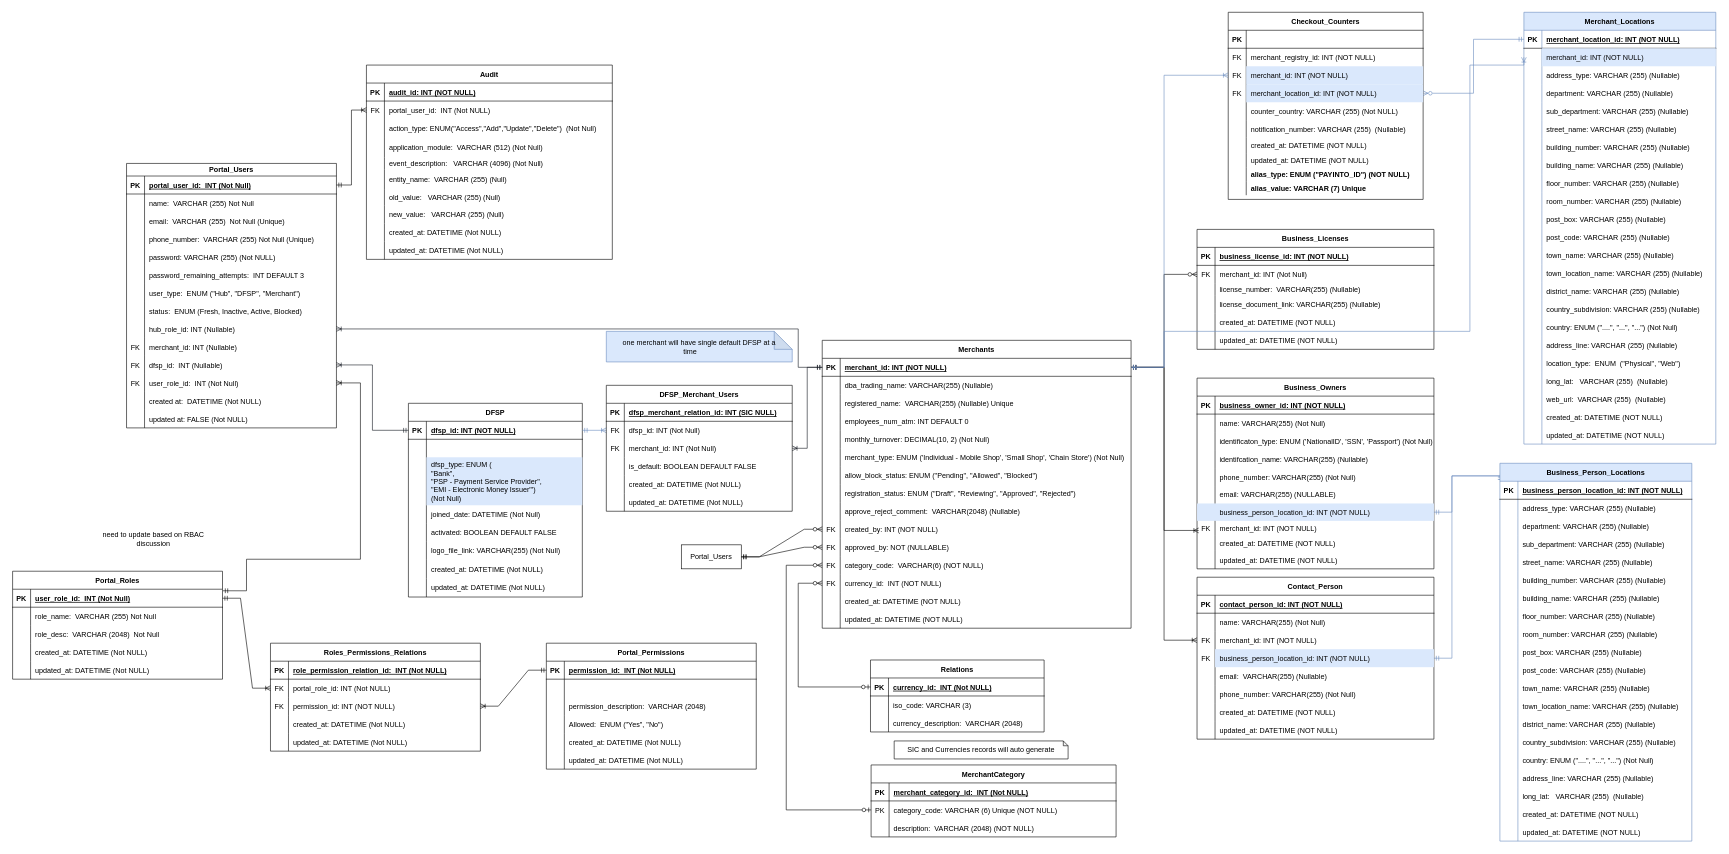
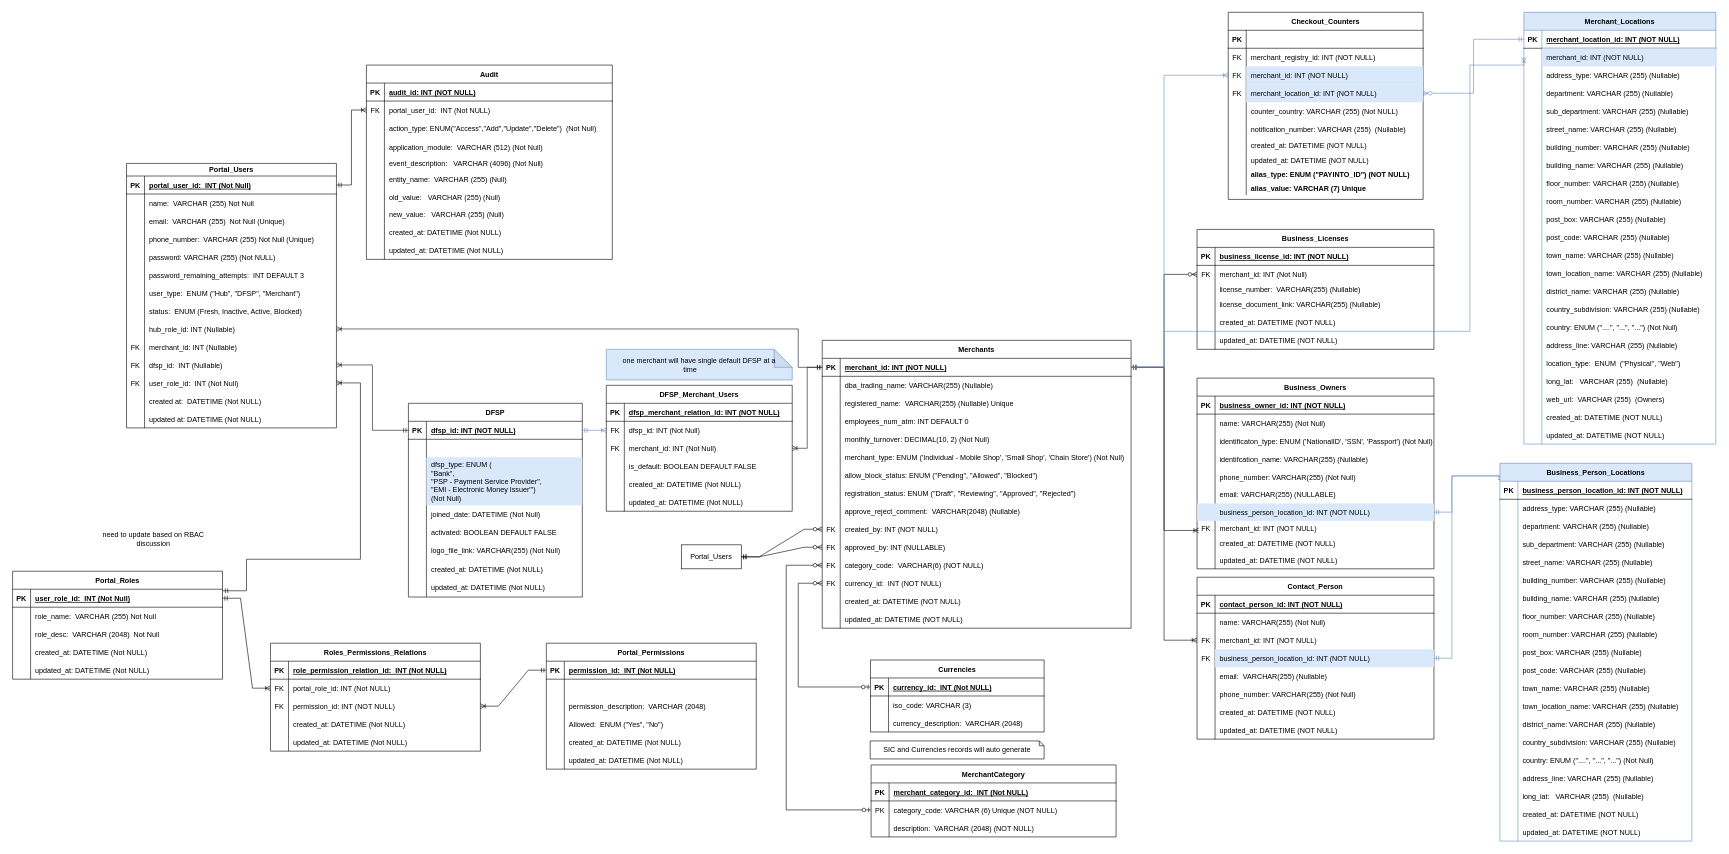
- <mxCell id="405" value="one merchant will have single default DFSP at a time&amp;nbsp;&amp;nbsp;&amp;nbsp;&amp;nbsp;&amp;nbsp;&amp;nbsp;&amp;nbsp;&amp;nbsp;&amp;nbsp; " style="shape=note;whiteSpace=wrap;html=1;backgroundOutline=1;darkOpacity=0.05;fillColor=#dae8fc;strokeColor=#6c8ebf;" parent="1" vertex="1"><mxGeometry x="1010" y="552" width="310" height="51" as="geometry" /></mxCell>
+ <mxCell id="405" value="one merchant will have single default DFSP at a time&amp;nbsp;&amp;nbsp;&amp;nbsp;&amp;nbsp;&amp;nbsp;&amp;nbsp;&amp;nbsp;&amp;nbsp;&amp;nbsp; " style="shape=note;whiteSpace=wrap;html=1;backgroundOutline=1;darkOpacity=0.05;fillColor=#dae8fc;strokeColor=#6c8ebf;" parent="1" vertex="1"><mxGeometry x="1010" y="582" width="310" height="51" as="geometry" /></mxCell>
- <mxCell id="325" value="web_url:  VARCHAR (255)  (Nullable)" style="shape=partialRectangle;overflow=hidden;connectable=0;fillColor=none;top=0;left=0;bottom=0;right=0;align=left;spacingLeft=6;" parent="323" vertex="1"><mxGeometry x="30" width="290" height="30" as="geometry"><mxRectangle width="290" height="30" as="alternateBounds" /></mxGeometry></mxCell>
+ <mxCell id="325" value="web_url:  VARCHAR (255)  (Owners)" style="shape=partialRectangle;overflow=hidden;connectable=0;fillColor=none;top=0;left=0;bottom=0;right=0;align=left;spacingLeft=6;" parent="323" vertex="1"><mxGeometry x="30" width="290" height="30" as="geometry"><mxRectangle width="290" height="30" as="alternateBounds" /></mxGeometry></mxCell>
- <mxCell id="369" value="dfsp_merchant_relation_id: INT (SIC NULL) " style="shape=partialRectangle;overflow=hidden;connectable=0;fillColor=none;top=0;left=0;bottom=0;right=0;align=left;spacingLeft=6;fontStyle=5;" parent="367" vertex="1"><mxGeometry x="30" width="280" height="30" as="geometry"><mxRectangle width="280" height="30" as="alternateBounds" /></mxGeometry></mxCell>
+ <mxCell id="369" value="dfsp_merchant_relation_id: INT (NOT NULL) " style="shape=partialRectangle;overflow=hidden;connectable=0;fillColor=none;top=0;left=0;bottom=0;right=0;align=left;spacingLeft=6;fontStyle=5;" parent="367" vertex="1"><mxGeometry x="30" width="280" height="30" as="geometry"><mxRectangle width="280" height="30" as="alternateBounds" /></mxGeometry></mxCell>
- <mxCell id="193" value="updated at: FALSE (Not NULL)" style="shape=partialRectangle;overflow=hidden;connectable=0;fillColor=none;top=0;left=0;bottom=0;right=0;align=left;spacingLeft=6;" parent="191" vertex="1"><mxGeometry x="30" width="320" height="30" as="geometry"><mxRectangle width="320" height="30" as="alternateBounds" /></mxGeometry></mxCell>
+ <mxCell id="193" value="updated at: DATETIME (Not NULL)" style="shape=partialRectangle;overflow=hidden;connectable=0;fillColor=none;top=0;left=0;bottom=0;right=0;align=left;spacingLeft=6;" parent="191" vertex="1"><mxGeometry x="30" width="320" height="30" as="geometry"><mxRectangle width="320" height="30" as="alternateBounds" /></mxGeometry></mxCell>
- <mxCell id="35" value="approved_by: NOT (NULLABLE)" style="shape=partialRectangle;overflow=hidden;connectable=0;fillColor=none;top=0;left=0;bottom=0;right=0;align=left;spacingLeft=6;" vertex="1" parent="33"><mxGeometry x="30" width="485" height="30" as="geometry"><mxRectangle width="485" height="30" as="alternateBounds" /></mxGeometry></mxCell>
+ <mxCell id="35" value="approved_by: INT (NULLABLE)" style="shape=partialRectangle;overflow=hidden;connectable=0;fillColor=none;top=0;left=0;bottom=0;right=0;align=left;spacingLeft=6;" vertex="1" parent="33"><mxGeometry x="30" width="485" height="30" as="geometry"><mxRectangle width="485" height="30" as="alternateBounds" /></mxGeometry></mxCell>
- <mxCell id="469" value="Relations" style="shape=table;startSize=30;container=1;collapsible=1;childLayout=tableLayout;fixedRows=1;rowLines=0;fontStyle=1;align=center;resizeLast=1;" vertex="1" parent="1"><mxGeometry x="1450.5" y="1100" width="289.5" height="120" as="geometry" /></mxCell>
+ <mxCell id="469" value="Currencies" style="shape=table;startSize=30;container=1;collapsible=1;childLayout=tableLayout;fixedRows=1;rowLines=0;fontStyle=1;align=center;resizeLast=1;" vertex="1" parent="1"><mxGeometry x="1450.5" y="1100" width="289.5" height="120" as="geometry" /></mxCell>
- <mxCell id="483" value="SIC and Currencies records will auto generate" style="shape=note;whiteSpace=wrap;html=1;backgroundOutline=1;darkOpacity=0.05;size=8;" vertex="1" parent="1"><mxGeometry x="1490" y="1235" width="290" height="30" as="geometry" /></mxCell>
+ <mxCell id="483" value="SIC and Currencies records will auto generate" style="shape=note;whiteSpace=wrap;html=1;backgroundOutline=1;darkOpacity=0.05;size=8;" vertex="1" parent="1"><mxGeometry x="1450" y="1235" width="290" height="30" as="geometry" /></mxCell>
